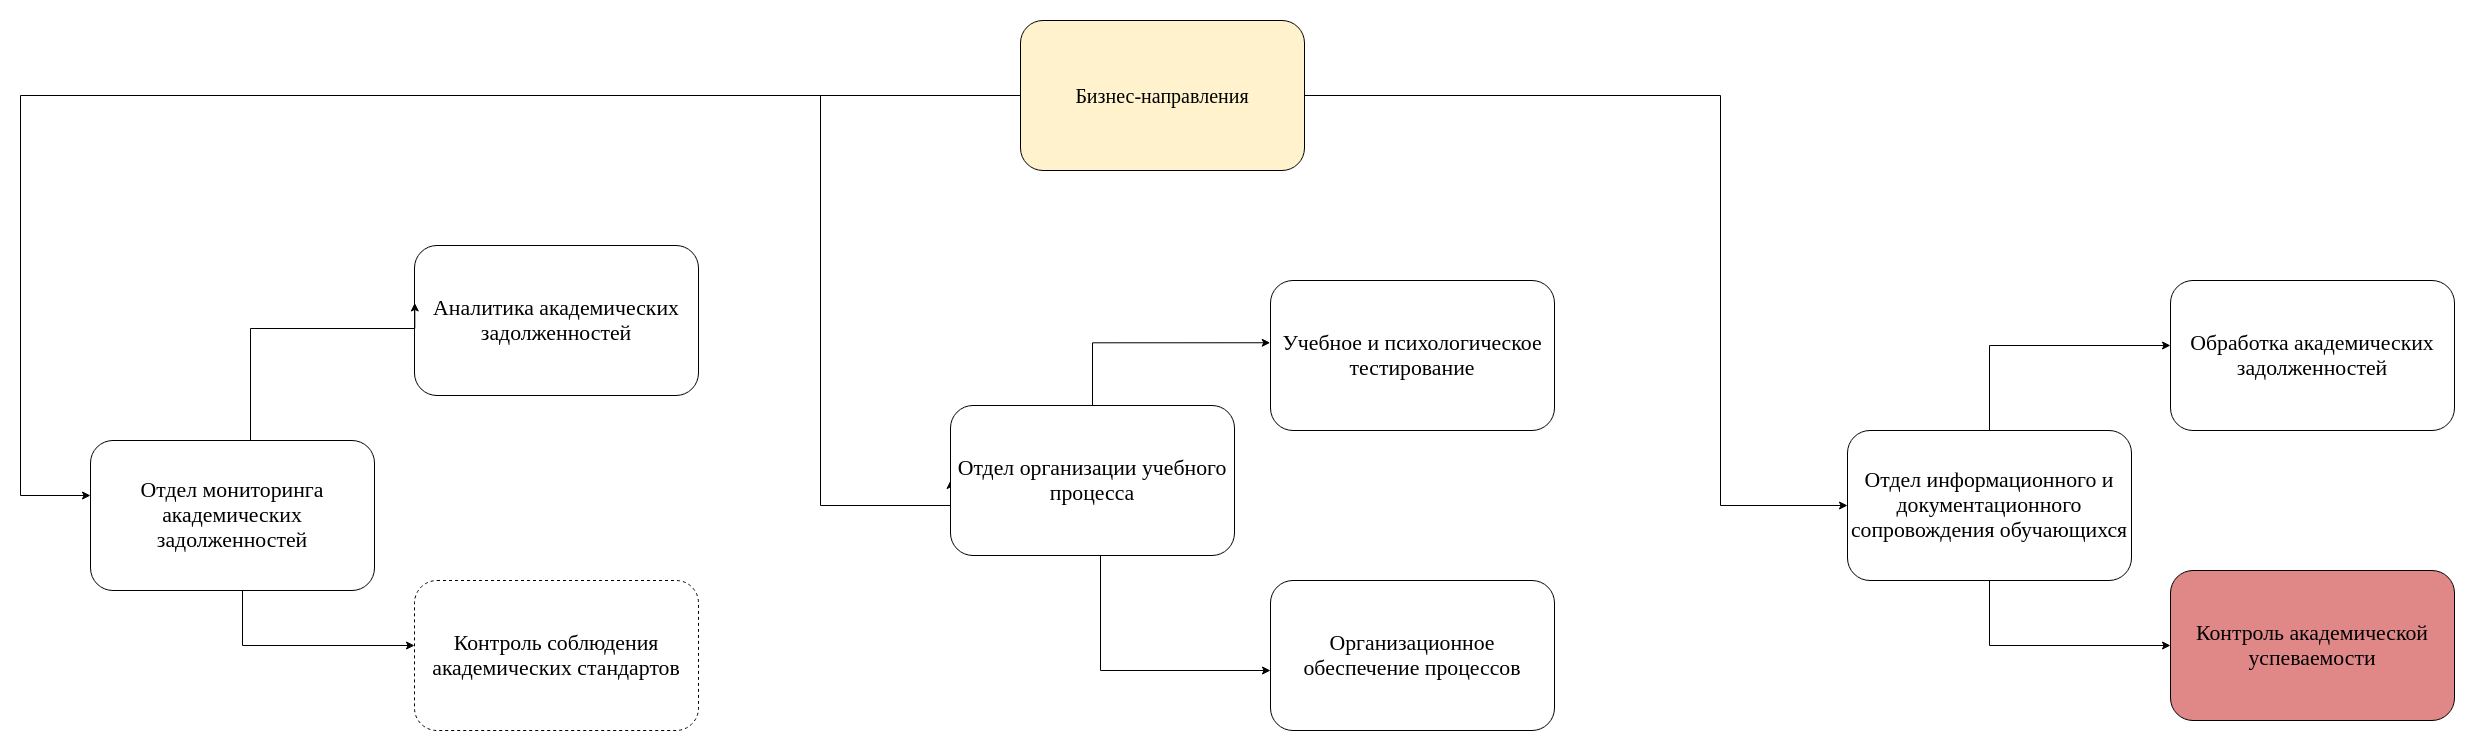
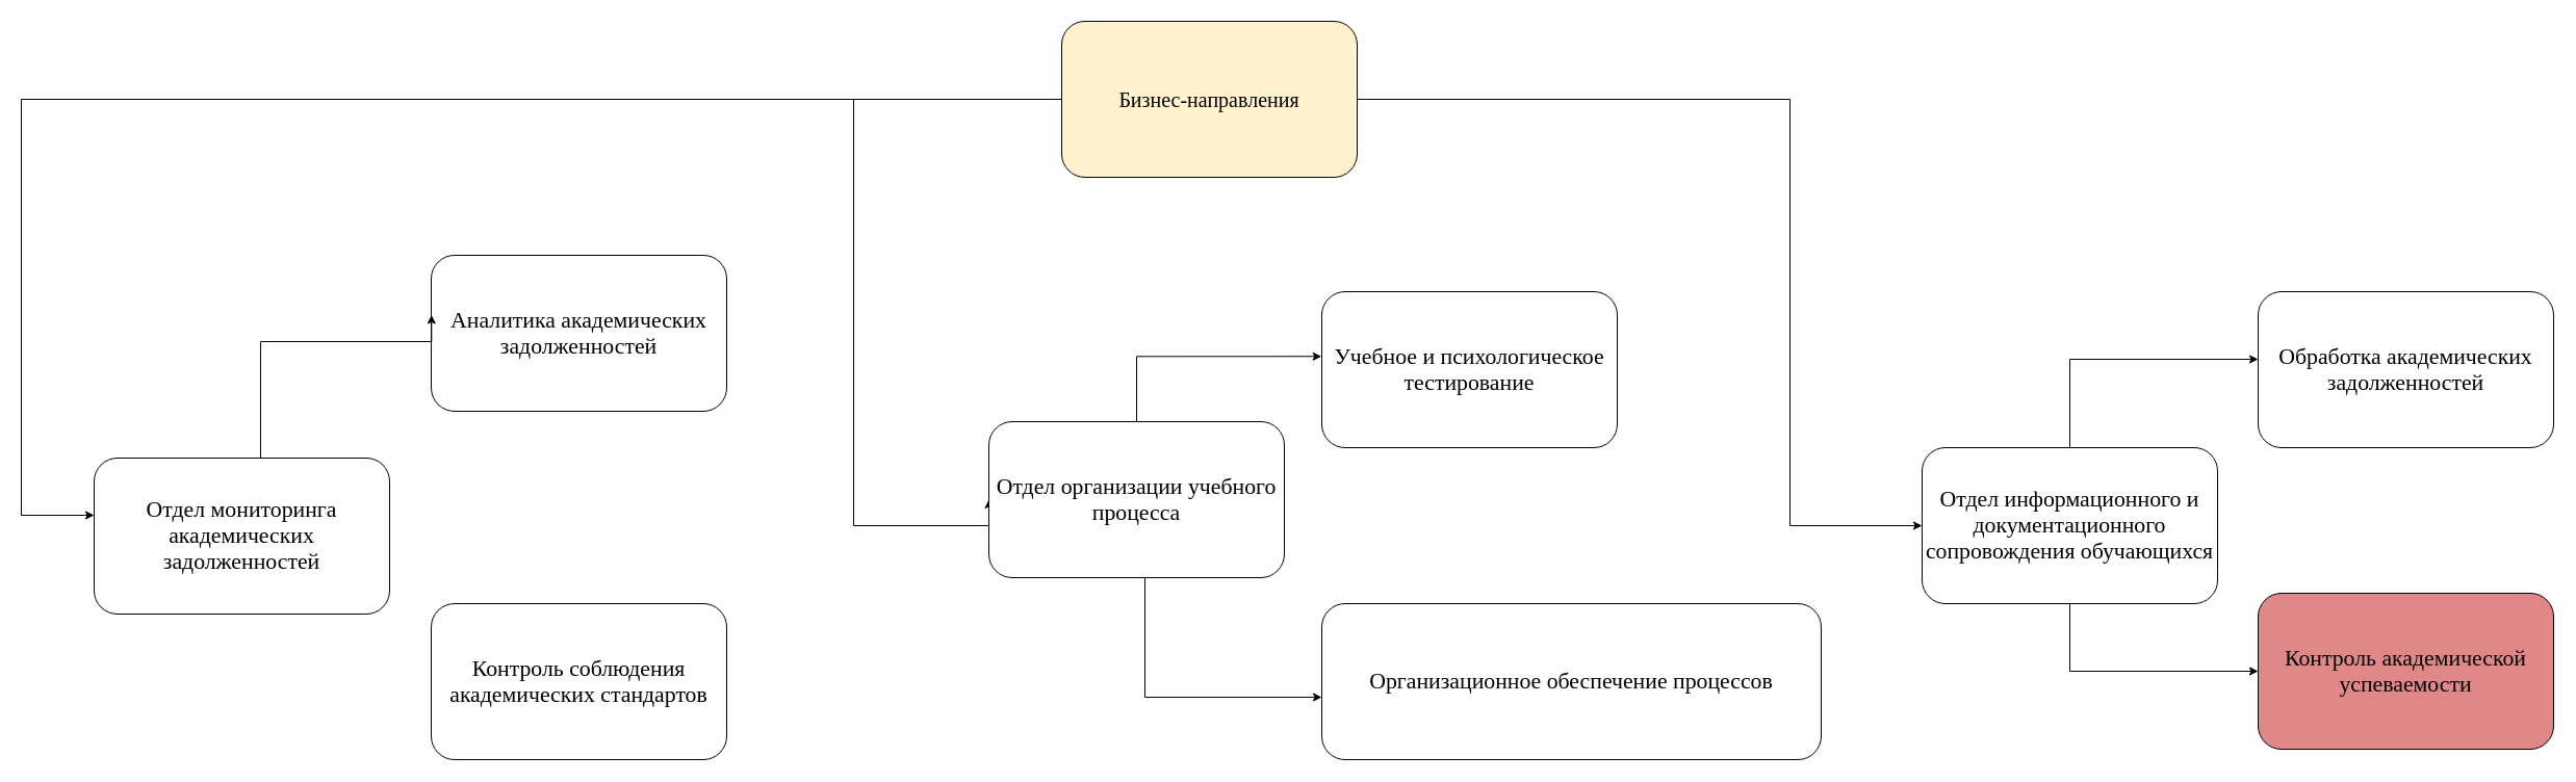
- <mxCell id="6" style="edgeStyle=orthogonalEdgeStyle;rounded=0;orthogonalLoop=1;jettySize=auto;html=1;fontSize=20;fontFamily=Times New Roman;" parent="1" source="7" target="17" edge="1"><mxGeometry relative="1" as="geometry"><Array as="points"><mxPoint x="242" y="645" /></Array></mxGeometry></mxCell>
- <mxCell id="17" value="&lt;div class=&quot;code-block&quot; data-entity-type=&quot;MessageEntityPre&quot; data-language=&quot;&quot; style=&quot;box-sizing: border-box; font-variant-numeric: normal; font-variant-east-asian: normal; font-variant-alternates: normal; font-variant-position: normal; font-variant-emoji: normal; font-kerning: auto; font-optical-sizing: auto; font-feature-settings: normal; font-variation-settings: normal; font-stretch: normal; line-height: 1.25; font-size-adjust: 0.5; margin-top: 0px; margin-bottom: 0px; overflow: hidden; --color-scrollbar: var(--color-scrollbar-code); text-wrap-mode: wrap; --color-type: light-dark(#0053d4, #6db4ff); --color-keyword: light-dark(#388e22, #56a043); --color-class: light-dark(#3e6c20, #83ab69); --color-string: light-dark(#9a1111, #ffadad); --color-template: light-dark(#9a5334, #cd9076); --color-selector: light-dark(#9a5334, #cd9076); --color-function: light-dark(#a753b7, #c37bd1); --color-comment: light-dark(#616161, #9a9a9a); --color-section: light-dark(#9a1111, #ffadad); --color-variable: light-dark(#bd63c5, #b86bbf); --color-attribute: light-dark(#276b8f, #6ba6c5); --color-link: light-dark(#276b8f, #6ba6c5); --color-tag: light-dark(#000000, #ededed);&quot;&gt;&lt;div class=&quot;code-block&quot; data-entity-type=&quot;MessageEntityPre&quot; data-language=&quot;&quot; style=&quot;box-sizing: border-box; font-variant-numeric: normal; font-variant-east-asian: normal; font-variant-alternates: normal; font-variant-position: normal; font-variant-emoji: normal; font-kerning: auto; font-optical-sizing: auto; font-feature-settings: normal; font-variation-settings: normal; font-stretch: normal; line-height: 1.25; font-size-adjust: 0.5; margin-top: 0px; margin-bottom: 0px; overflow: hidden; --color-scrollbar: var(--color-scrollbar-code); text-wrap-mode: wrap; --color-type: light-dark(#0053d4, #6db4ff); --color-keyword: light-dark(#388e22, #56a043); --color-class: light-dark(#3e6c20, #83ab69); --color-string: light-dark(#9a1111, #ffadad); --color-template: light-dark(#9a5334, #cd9076); --color-selector: light-dark(#9a5334, #cd9076); --color-function: light-dark(#a753b7, #c37bd1); --color-comment: light-dark(#616161, #9a9a9a); --color-section: light-dark(#9a1111, #ffadad); --color-variable: light-dark(#bd63c5, #b86bbf); --color-attribute: light-dark(#276b8f, #6ba6c5); --color-link: light-dark(#276b8f, #6ba6c5); --color-tag: light-dark(#000000, #ededed);&quot;&gt;&lt;div class=&quot;code-block&quot; data-entity-type=&quot;MessageEntityPre&quot; data-language=&quot;&quot; style=&quot;box-sizing: border-box; font-variant-numeric: normal; font-variant-east-asian: normal; font-variant-alternates: normal; font-variant-position: normal; font-variant-emoji: normal; font-kerning: auto; font-optical-sizing: auto; font-feature-settings: normal; font-variation-settings: normal; font-stretch: normal; line-height: 1.25; font-size-adjust: 0.5; margin-top: 0px; margin-bottom: 0px; overflow: hidden; --color-scrollbar: var(--color-scrollbar-code); text-wrap-mode: wrap; --color-type: light-dark(#0053d4, #6db4ff); --color-keyword: light-dark(#388e22, #56a043); --color-class: light-dark(#3e6c20, #83ab69); --color-string: light-dark(#9a1111, #ffadad); --color-template: light-dark(#9a5334, #cd9076); --color-selector: light-dark(#9a5334, #cd9076); --color-function: light-dark(#a753b7, #c37bd1); --color-comment: light-dark(#616161, #9a9a9a); --color-section: light-dark(#9a1111, #ffadad); --color-variable: light-dark(#bd63c5, #b86bbf); --color-attribute: light-dark(#276b8f, #6ba6c5); --color-link: light-dark(#276b8f, #6ba6c5); --color-tag: light-dark(#000000, #ededed);&quot;&gt;&lt;div class=&quot;code-block&quot; data-entity-type=&quot;MessageEntityPre&quot; data-language=&quot;&quot; style=&quot;box-sizing: border-box; font-variant-numeric: normal; font-variant-east-asian: normal; font-variant-alternates: normal; font-variant-position: normal; font-variant-emoji: normal; font-kerning: auto; font-optical-sizing: auto; font-feature-settings: normal; font-variation-settings: normal; font-stretch: normal; line-height: 1.25; font-size-adjust: 0.5; margin-top: 0px; margin-bottom: 0px; overflow: hidden; --color-scrollbar: var(--color-scrollbar-code); text-wrap-mode: wrap; --color-type: light-dark(#0053d4, #6db4ff); --color-keyword: light-dark(#388e22, #56a043); --color-class: light-dark(#3e6c20, #83ab69); --color-string: light-dark(#9a1111, #ffadad); --color-template: light-dark(#9a5334, #cd9076); --color-selector: light-dark(#9a5334, #cd9076); --color-function: light-dark(#a753b7, #c37bd1); --color-comment: light-dark(#616161, #9a9a9a); --color-section: light-dark(#9a1111, #ffadad); --color-variable: light-dark(#bd63c5, #b86bbf); --color-attribute: light-dark(#276b8f, #6ba6c5); --color-link: light-dark(#276b8f, #6ba6c5); --color-tag: light-dark(#000000, #ededed);&quot;&gt;&lt;div class=&quot;code-block&quot; data-entity-type=&quot;MessageEntityPre&quot; data-language=&quot;&quot; style=&quot;box-sizing: border-box; font-variant-numeric: normal; font-variant-east-asian: normal; font-variant-alternates: normal; font-variant-position: normal; font-variant-emoji: normal; font-kerning: auto; font-optical-sizing: auto; font-feature-settings: normal; font-variation-settings: normal; font-stretch: normal; line-height: 1.25; font-size-adjust: 0.5; margin-top: 0px; margin-bottom: 0px; overflow: hidden; --color-scrollbar: var(--color-scrollbar-code); text-wrap-mode: wrap; --color-type: light-dark(#0053d4, #6db4ff); --color-keyword: light-dark(#388e22, #56a043); --color-class: light-dark(#3e6c20, #83ab69); --color-string: light-dark(#9a1111, #ffadad); --color-template: light-dark(#9a5334, #cd9076); --color-selector: light-dark(#9a5334, #cd9076); --color-function: light-dark(#a753b7, #c37bd1); --color-comment: light-dark(#616161, #9a9a9a); --color-section: light-dark(#9a1111, #ffadad); --color-variable: light-dark(#bd63c5, #b86bbf); --color-attribute: light-dark(#276b8f, #6ba6c5); --color-link: light-dark(#276b8f, #6ba6c5); --color-tag: light-dark(#000000, #ededed);&quot;&gt;&lt;span style=&quot;text-align: start; background-color: rgb(255, 255, 255);&quot;&gt;&lt;font&gt;Контроль соблюдения академических стандартов&lt;/font&gt;&lt;/span&gt;&lt;/div&gt;&lt;/div&gt;&lt;/div&gt;&lt;/div&gt;&lt;/div&gt;" style="rounded=1;whiteSpace=wrap;html=1;align=center;fontSize=20;fontFamily=Times New Roman;dashed=1;" parent="1" vertex="1"><mxGeometry x="414" y="580" width="284" height="150" as="geometry" /></mxCell>
+ <mxCell id="17" value="&lt;div class=&quot;code-block&quot; data-entity-type=&quot;MessageEntityPre&quot; data-language=&quot;&quot; style=&quot;box-sizing: border-box; font-variant-numeric: normal; font-variant-east-asian: normal; font-variant-alternates: normal; font-variant-position: normal; font-variant-emoji: normal; font-kerning: auto; font-optical-sizing: auto; font-feature-settings: normal; font-variation-settings: normal; font-stretch: normal; line-height: 1.25; font-size-adjust: 0.5; margin-top: 0px; margin-bottom: 0px; overflow: hidden; --color-scrollbar: var(--color-scrollbar-code); text-wrap-mode: wrap; --color-type: light-dark(#0053d4, #6db4ff); --color-keyword: light-dark(#388e22, #56a043); --color-class: light-dark(#3e6c20, #83ab69); --color-string: light-dark(#9a1111, #ffadad); --color-template: light-dark(#9a5334, #cd9076); --color-selector: light-dark(#9a5334, #cd9076); --color-function: light-dark(#a753b7, #c37bd1); --color-comment: light-dark(#616161, #9a9a9a); --color-section: light-dark(#9a1111, #ffadad); --color-variable: light-dark(#bd63c5, #b86bbf); --color-attribute: light-dark(#276b8f, #6ba6c5); --color-link: light-dark(#276b8f, #6ba6c5); --color-tag: light-dark(#000000, #ededed);&quot;&gt;&lt;div class=&quot;code-block&quot; data-entity-type=&quot;MessageEntityPre&quot; data-language=&quot;&quot; style=&quot;box-sizing: border-box; font-variant-numeric: normal; font-variant-east-asian: normal; font-variant-alternates: normal; font-variant-position: normal; font-variant-emoji: normal; font-kerning: auto; font-optical-sizing: auto; font-feature-settings: normal; font-variation-settings: normal; font-stretch: normal; line-height: 1.25; font-size-adjust: 0.5; margin-top: 0px; margin-bottom: 0px; overflow: hidden; --color-scrollbar: var(--color-scrollbar-code); text-wrap-mode: wrap; --color-type: light-dark(#0053d4, #6db4ff); --color-keyword: light-dark(#388e22, #56a043); --color-class: light-dark(#3e6c20, #83ab69); --color-string: light-dark(#9a1111, #ffadad); --color-template: light-dark(#9a5334, #cd9076); --color-selector: light-dark(#9a5334, #cd9076); --color-function: light-dark(#a753b7, #c37bd1); --color-comment: light-dark(#616161, #9a9a9a); --color-section: light-dark(#9a1111, #ffadad); --color-variable: light-dark(#bd63c5, #b86bbf); --color-attribute: light-dark(#276b8f, #6ba6c5); --color-link: light-dark(#276b8f, #6ba6c5); --color-tag: light-dark(#000000, #ededed);&quot;&gt;&lt;div class=&quot;code-block&quot; data-entity-type=&quot;MessageEntityPre&quot; data-language=&quot;&quot; style=&quot;box-sizing: border-box; font-variant-numeric: normal; font-variant-east-asian: normal; font-variant-alternates: normal; font-variant-position: normal; font-variant-emoji: normal; font-kerning: auto; font-optical-sizing: auto; font-feature-settings: normal; font-variation-settings: normal; font-stretch: normal; line-height: 1.25; font-size-adjust: 0.5; margin-top: 0px; margin-bottom: 0px; overflow: hidden; --color-scrollbar: var(--color-scrollbar-code); text-wrap-mode: wrap; --color-type: light-dark(#0053d4, #6db4ff); --color-keyword: light-dark(#388e22, #56a043); --color-class: light-dark(#3e6c20, #83ab69); --color-string: light-dark(#9a1111, #ffadad); --color-template: light-dark(#9a5334, #cd9076); --color-selector: light-dark(#9a5334, #cd9076); --color-function: light-dark(#a753b7, #c37bd1); --color-comment: light-dark(#616161, #9a9a9a); --color-section: light-dark(#9a1111, #ffadad); --color-variable: light-dark(#bd63c5, #b86bbf); --color-attribute: light-dark(#276b8f, #6ba6c5); --color-link: light-dark(#276b8f, #6ba6c5); --color-tag: light-dark(#000000, #ededed);&quot;&gt;&lt;div class=&quot;code-block&quot; data-entity-type=&quot;MessageEntityPre&quot; data-language=&quot;&quot; style=&quot;box-sizing: border-box; font-variant-numeric: normal; font-variant-east-asian: normal; font-variant-alternates: normal; font-variant-position: normal; font-variant-emoji: normal; font-kerning: auto; font-optical-sizing: auto; font-feature-settings: normal; font-variation-settings: normal; font-stretch: normal; line-height: 1.25; font-size-adjust: 0.5; margin-top: 0px; margin-bottom: 0px; overflow: hidden; --color-scrollbar: var(--color-scrollbar-code); text-wrap-mode: wrap; --color-type: light-dark(#0053d4, #6db4ff); --color-keyword: light-dark(#388e22, #56a043); --color-class: light-dark(#3e6c20, #83ab69); --color-string: light-dark(#9a1111, #ffadad); --color-template: light-dark(#9a5334, #cd9076); --color-selector: light-dark(#9a5334, #cd9076); --color-function: light-dark(#a753b7, #c37bd1); --color-comment: light-dark(#616161, #9a9a9a); --color-section: light-dark(#9a1111, #ffadad); --color-variable: light-dark(#bd63c5, #b86bbf); --color-attribute: light-dark(#276b8f, #6ba6c5); --color-link: light-dark(#276b8f, #6ba6c5); --color-tag: light-dark(#000000, #ededed);&quot;&gt;&lt;div class=&quot;code-block&quot; data-entity-type=&quot;MessageEntityPre&quot; data-language=&quot;&quot; style=&quot;box-sizing: border-box; font-variant-numeric: normal; font-variant-east-asian: normal; font-variant-alternates: normal; font-variant-position: normal; font-variant-emoji: normal; font-kerning: auto; font-optical-sizing: auto; font-feature-settings: normal; font-variation-settings: normal; font-stretch: normal; line-height: 1.25; font-size-adjust: 0.5; margin-top: 0px; margin-bottom: 0px; overflow: hidden; --color-scrollbar: var(--color-scrollbar-code); text-wrap-mode: wrap; --color-type: light-dark(#0053d4, #6db4ff); --color-keyword: light-dark(#388e22, #56a043); --color-class: light-dark(#3e6c20, #83ab69); --color-string: light-dark(#9a1111, #ffadad); --color-template: light-dark(#9a5334, #cd9076); --color-selector: light-dark(#9a5334, #cd9076); --color-function: light-dark(#a753b7, #c37bd1); --color-comment: light-dark(#616161, #9a9a9a); --color-section: light-dark(#9a1111, #ffadad); --color-variable: light-dark(#bd63c5, #b86bbf); --color-attribute: light-dark(#276b8f, #6ba6c5); --color-link: light-dark(#276b8f, #6ba6c5); --color-tag: light-dark(#000000, #ededed);&quot;&gt;&lt;span style=&quot;text-align: start; background-color: rgb(255, 255, 255);&quot;&gt;&lt;font&gt;Контроль соблюдения академических стандартов&lt;/font&gt;&lt;/span&gt;&lt;/div&gt;&lt;/div&gt;&lt;/div&gt;&lt;/div&gt;&lt;/div&gt;" style="rounded=1;whiteSpace=wrap;html=1;align=center;fontSize=20;fontFamily=Times New Roman;" parent="1" vertex="1"><mxGeometry x="414" y="580" width="284" height="150" as="geometry" /></mxCell>
- <mxCell id="14" value="&lt;div class=&quot;code-block&quot; data-entity-type=&quot;MessageEntityPre&quot; data-language=&quot;&quot; style=&quot;box-sizing: border-box; font-variant-numeric: normal; font-variant-east-asian: normal; font-variant-alternates: normal; font-variant-position: normal; font-variant-emoji: normal; font-kerning: auto; font-optical-sizing: auto; font-feature-settings: normal; font-variation-settings: normal; font-stretch: normal; line-height: 1.25; font-size-adjust: 0.5; margin-top: 0px; margin-bottom: 0px; overflow: hidden; --color-scrollbar: var(--color-scrollbar-code); text-wrap-mode: wrap; --color-type: light-dark(#0053d4, #6db4ff); --color-keyword: light-dark(#388e22, #56a043); --color-class: light-dark(#3e6c20, #83ab69); --color-string: light-dark(#9a1111, #ffadad); --color-template: light-dark(#9a5334, #cd9076); --color-selector: light-dark(#9a5334, #cd9076); --color-function: light-dark(#a753b7, #c37bd1); --color-comment: light-dark(#616161, #9a9a9a); --color-section: light-dark(#9a1111, #ffadad); --color-variable: light-dark(#bd63c5, #b86bbf); --color-attribute: light-dark(#276b8f, #6ba6c5); --color-link: light-dark(#276b8f, #6ba6c5); --color-tag: light-dark(#000000, #ededed);&quot;&gt;&lt;div class=&quot;code-block&quot; data-entity-type=&quot;MessageEntityPre&quot; data-language=&quot;&quot; style=&quot;box-sizing: border-box; font-variant-numeric: normal; font-variant-east-asian: normal; font-variant-alternates: normal; font-variant-position: normal; font-variant-emoji: normal; font-kerning: auto; font-optical-sizing: auto; font-feature-settings: normal; font-variation-settings: normal; font-stretch: normal; line-height: 1.25; font-size-adjust: 0.5; margin-top: 0px; margin-bottom: 0px; overflow: hidden; --color-scrollbar: var(--color-scrollbar-code); text-wrap-mode: wrap; --color-type: light-dark(#0053d4, #6db4ff); --color-keyword: light-dark(#388e22, #56a043); --color-class: light-dark(#3e6c20, #83ab69); --color-string: light-dark(#9a1111, #ffadad); --color-template: light-dark(#9a5334, #cd9076); --color-selector: light-dark(#9a5334, #cd9076); --color-function: light-dark(#a753b7, #c37bd1); --color-comment: light-dark(#616161, #9a9a9a); --color-section: light-dark(#9a1111, #ffadad); --color-variable: light-dark(#bd63c5, #b86bbf); --color-attribute: light-dark(#276b8f, #6ba6c5); --color-link: light-dark(#276b8f, #6ba6c5); --color-tag: light-dark(#000000, #ededed);&quot;&gt;&lt;div class=&quot;code-block&quot; data-entity-type=&quot;MessageEntityPre&quot; data-language=&quot;&quot; style=&quot;box-sizing: border-box; font-variant-numeric: normal; font-variant-east-asian: normal; font-variant-alternates: normal; font-variant-position: normal; font-variant-emoji: normal; font-kerning: auto; font-optical-sizing: auto; font-feature-settings: normal; font-variation-settings: normal; font-stretch: normal; line-height: 1.25; font-size-adjust: 0.5; margin-top: 0px; margin-bottom: 0px; overflow: hidden; --color-scrollbar: var(--color-scrollbar-code); text-wrap-mode: wrap; --color-type: light-dark(#0053d4, #6db4ff); --color-keyword: light-dark(#388e22, #56a043); --color-class: light-dark(#3e6c20, #83ab69); --color-string: light-dark(#9a1111, #ffadad); --color-template: light-dark(#9a5334, #cd9076); --color-selector: light-dark(#9a5334, #cd9076); --color-function: light-dark(#a753b7, #c37bd1); --color-comment: light-dark(#616161, #9a9a9a); --color-section: light-dark(#9a1111, #ffadad); --color-variable: light-dark(#bd63c5, #b86bbf); --color-attribute: light-dark(#276b8f, #6ba6c5); --color-link: light-dark(#276b8f, #6ba6c5); --color-tag: light-dark(#000000, #ededed);&quot;&gt;&lt;span style=&quot;text-align: start; background-color: rgb(255, 255, 255);&quot;&gt;&lt;font&gt;Организационное обеспечение процессов&lt;/font&gt;&lt;/span&gt;&lt;/div&gt;&lt;/div&gt;&lt;/div&gt;" style="rounded=1;whiteSpace=wrap;html=1;align=center;fontSize=20;fontFamily=Times New Roman;" parent="1" vertex="1"><mxGeometry x="1270" y="580" width="284" height="150" as="geometry" /></mxCell>
+ <mxCell id="14" value="&lt;div class=&quot;code-block&quot; data-entity-type=&quot;MessageEntityPre&quot; data-language=&quot;&quot; style=&quot;box-sizing: border-box; font-variant-numeric: normal; font-variant-east-asian: normal; font-variant-alternates: normal; font-variant-position: normal; font-variant-emoji: normal; font-kerning: auto; font-optical-sizing: auto; font-feature-settings: normal; font-variation-settings: normal; font-stretch: normal; line-height: 1.25; font-size-adjust: 0.5; margin-top: 0px; margin-bottom: 0px; overflow: hidden; --color-scrollbar: var(--color-scrollbar-code); text-wrap-mode: wrap; --color-type: light-dark(#0053d4, #6db4ff); --color-keyword: light-dark(#388e22, #56a043); --color-class: light-dark(#3e6c20, #83ab69); --color-string: light-dark(#9a1111, #ffadad); --color-template: light-dark(#9a5334, #cd9076); --color-selector: light-dark(#9a5334, #cd9076); --color-function: light-dark(#a753b7, #c37bd1); --color-comment: light-dark(#616161, #9a9a9a); --color-section: light-dark(#9a1111, #ffadad); --color-variable: light-dark(#bd63c5, #b86bbf); --color-attribute: light-dark(#276b8f, #6ba6c5); --color-link: light-dark(#276b8f, #6ba6c5); --color-tag: light-dark(#000000, #ededed);&quot;&gt;&lt;div class=&quot;code-block&quot; data-entity-type=&quot;MessageEntityPre&quot; data-language=&quot;&quot; style=&quot;box-sizing: border-box; font-variant-numeric: normal; font-variant-east-asian: normal; font-variant-alternates: normal; font-variant-position: normal; font-variant-emoji: normal; font-kerning: auto; font-optical-sizing: auto; font-feature-settings: normal; font-variation-settings: normal; font-stretch: normal; line-height: 1.25; font-size-adjust: 0.5; margin-top: 0px; margin-bottom: 0px; overflow: hidden; --color-scrollbar: var(--color-scrollbar-code); text-wrap-mode: wrap; --color-type: light-dark(#0053d4, #6db4ff); --color-keyword: light-dark(#388e22, #56a043); --color-class: light-dark(#3e6c20, #83ab69); --color-string: light-dark(#9a1111, #ffadad); --color-template: light-dark(#9a5334, #cd9076); --color-selector: light-dark(#9a5334, #cd9076); --color-function: light-dark(#a753b7, #c37bd1); --color-comment: light-dark(#616161, #9a9a9a); --color-section: light-dark(#9a1111, #ffadad); --color-variable: light-dark(#bd63c5, #b86bbf); --color-attribute: light-dark(#276b8f, #6ba6c5); --color-link: light-dark(#276b8f, #6ba6c5); --color-tag: light-dark(#000000, #ededed);&quot;&gt;&lt;div class=&quot;code-block&quot; data-entity-type=&quot;MessageEntityPre&quot; data-language=&quot;&quot; style=&quot;box-sizing: border-box; font-variant-numeric: normal; font-variant-east-asian: normal; font-variant-alternates: normal; font-variant-position: normal; font-variant-emoji: normal; font-kerning: auto; font-optical-sizing: auto; font-feature-settings: normal; font-variation-settings: normal; font-stretch: normal; line-height: 1.25; font-size-adjust: 0.5; margin-top: 0px; margin-bottom: 0px; overflow: hidden; --color-scrollbar: var(--color-scrollbar-code); text-wrap-mode: wrap; --color-type: light-dark(#0053d4, #6db4ff); --color-keyword: light-dark(#388e22, #56a043); --color-class: light-dark(#3e6c20, #83ab69); --color-string: light-dark(#9a1111, #ffadad); --color-template: light-dark(#9a5334, #cd9076); --color-selector: light-dark(#9a5334, #cd9076); --color-function: light-dark(#a753b7, #c37bd1); --color-comment: light-dark(#616161, #9a9a9a); --color-section: light-dark(#9a1111, #ffadad); --color-variable: light-dark(#bd63c5, #b86bbf); --color-attribute: light-dark(#276b8f, #6ba6c5); --color-link: light-dark(#276b8f, #6ba6c5); --color-tag: light-dark(#000000, #ededed);&quot;&gt;&lt;span style=&quot;text-align: start; background-color: rgb(255, 255, 255);&quot;&gt;&lt;font&gt;Организационное обеспечение процессов&lt;/font&gt;&lt;/span&gt;&lt;/div&gt;&lt;/div&gt;&lt;/div&gt;" style="rounded=1;whiteSpace=wrap;html=1;align=center;fontSize=20;fontFamily=Times New Roman;" parent="1" vertex="1"><mxGeometry x="1270" y="580" width="480" height="150" as="geometry" /></mxCell>
